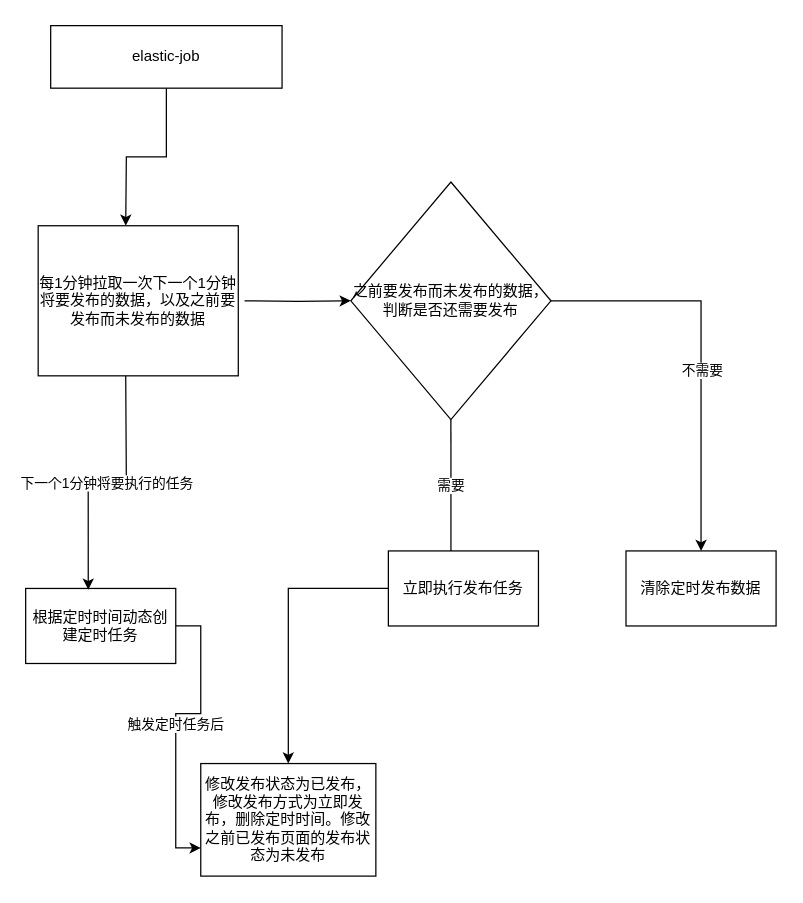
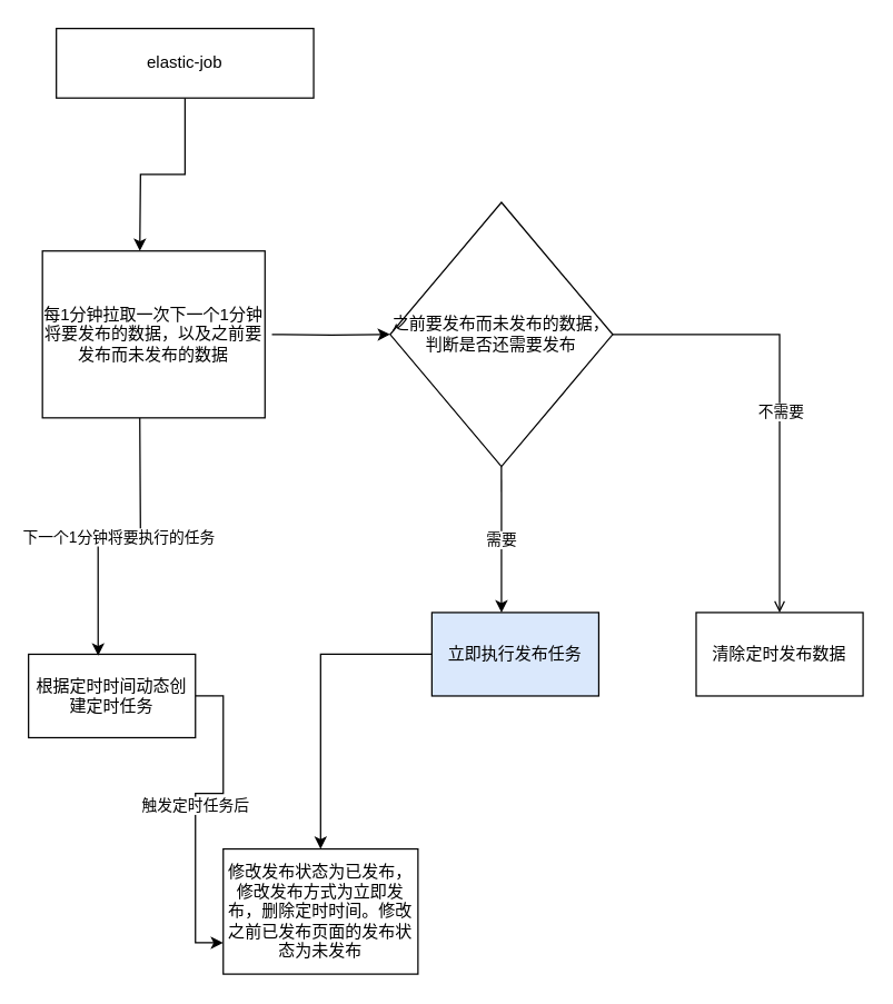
- <mxCell id="10" style="edgeStyle=orthogonalEdgeStyle;rounded=0;orthogonalLoop=1;jettySize=auto;html=1;exitX=1;exitY=0.5;exitDx=0;exitDy=0;" parent="1" source="13" target="14" edge="1"><mxGeometry relative="1" as="geometry" /></mxCell>
+ <mxCell id="10" style="edgeStyle=orthogonalEdgeStyle;rounded=0;orthogonalLoop=1;jettySize=auto;html=1;exitX=1;exitY=0.5;exitDx=0;exitDy=0;endArrow=open;" parent="1" source="13" target="14" edge="1"><mxGeometry relative="1" as="geometry" /></mxCell>
- <mxCell id="12" value="需要" style="edgeStyle=orthogonalEdgeStyle;rounded=0;orthogonalLoop=1;jettySize=auto;html=1;exitX=0.5;exitY=1;exitDx=0;exitDy=0;entryX=0.417;entryY=0;entryDx=0;entryDy=0;entryPerimeter=0;endArrow=none;" parent="1" source="13" target="7" edge="1"><mxGeometry relative="1" as="geometry" /></mxCell>
+ <mxCell id="12" value="需要" style="edgeStyle=orthogonalEdgeStyle;rounded=0;orthogonalLoop=1;jettySize=auto;html=1;exitX=0.5;exitY=1;exitDx=0;exitDy=0;entryX=0.417;entryY=0;entryDx=0;entryDy=0;entryPerimeter=0;" parent="1" source="13" target="7" edge="1"><mxGeometry relative="1" as="geometry" /></mxCell>
- <mxCell id="7" value="立即执行发布任务" style="rounded=0;whiteSpace=wrap;html=1;" parent="1" vertex="1"><mxGeometry x="310" y="440" width="120" height="60" as="geometry" /></mxCell>
+ <mxCell id="7" value="立即执行发布任务" style="rounded=0;whiteSpace=wrap;html=1;fillColor=#dae8fc;" parent="1" vertex="1"><mxGeometry x="310" y="440" width="120" height="60" as="geometry" /></mxCell>
